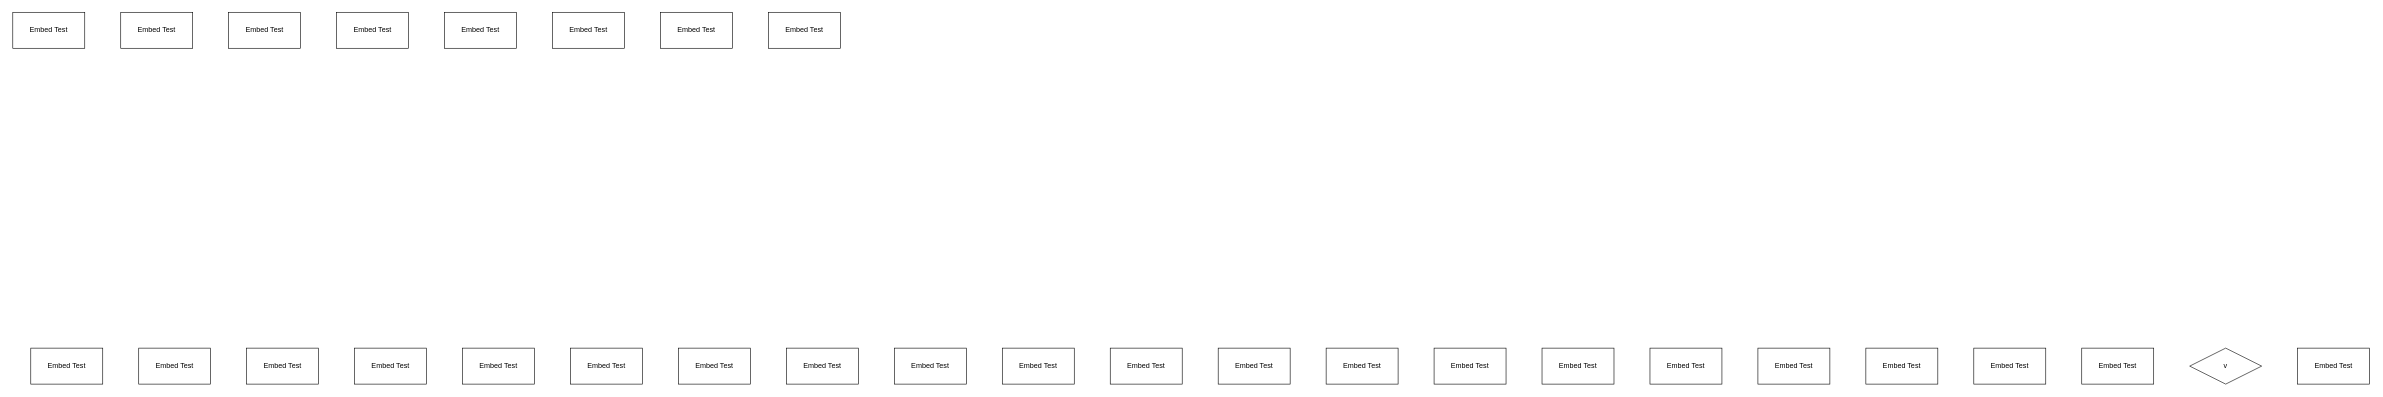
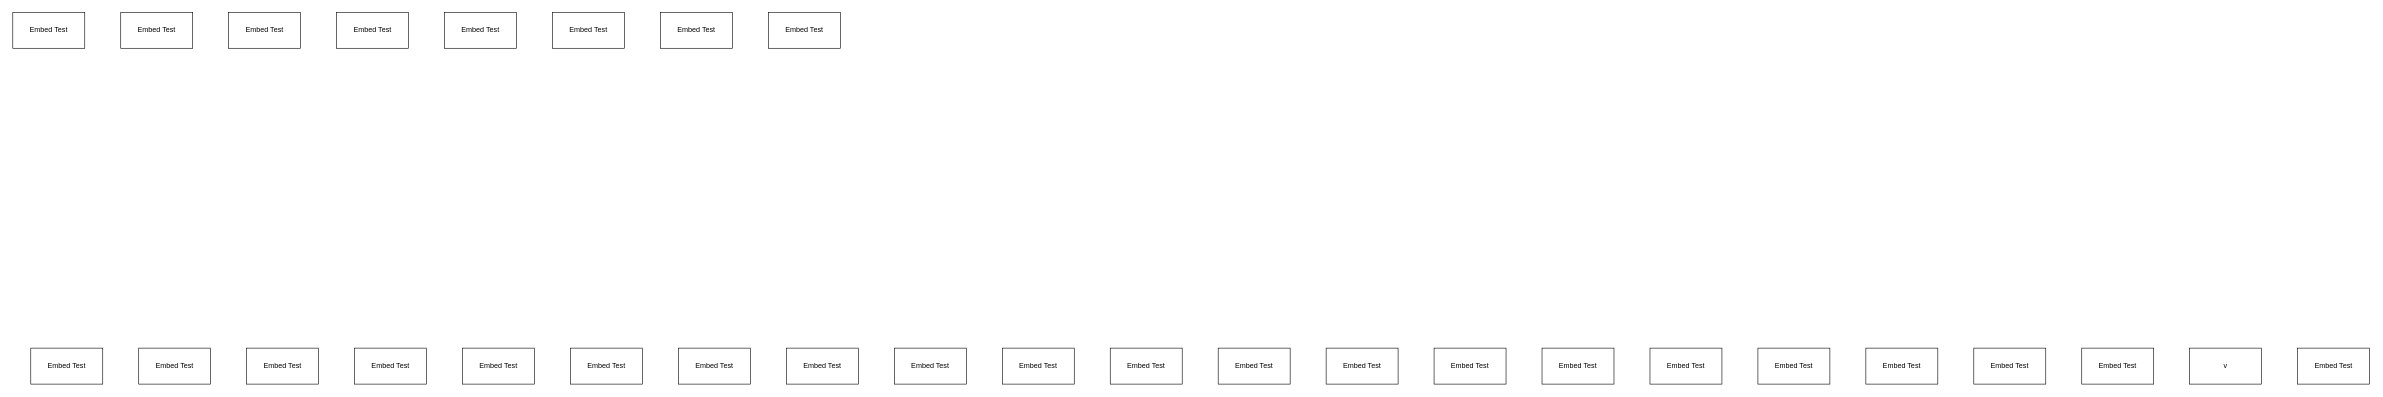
- <mxCell id="30" value="v" style="rhombus;whiteSpace=wrap;html=1;" vertex="1" parent="1"><mxGeometry x="3650" y="580" width="120" height="60" as="geometry" /></mxCell>
+ <mxCell id="30" value="v" style="rounded=0;whiteSpace=wrap;html=1;" vertex="1" parent="1"><mxGeometry x="3650" y="580" width="120" height="60" as="geometry" /></mxCell>
